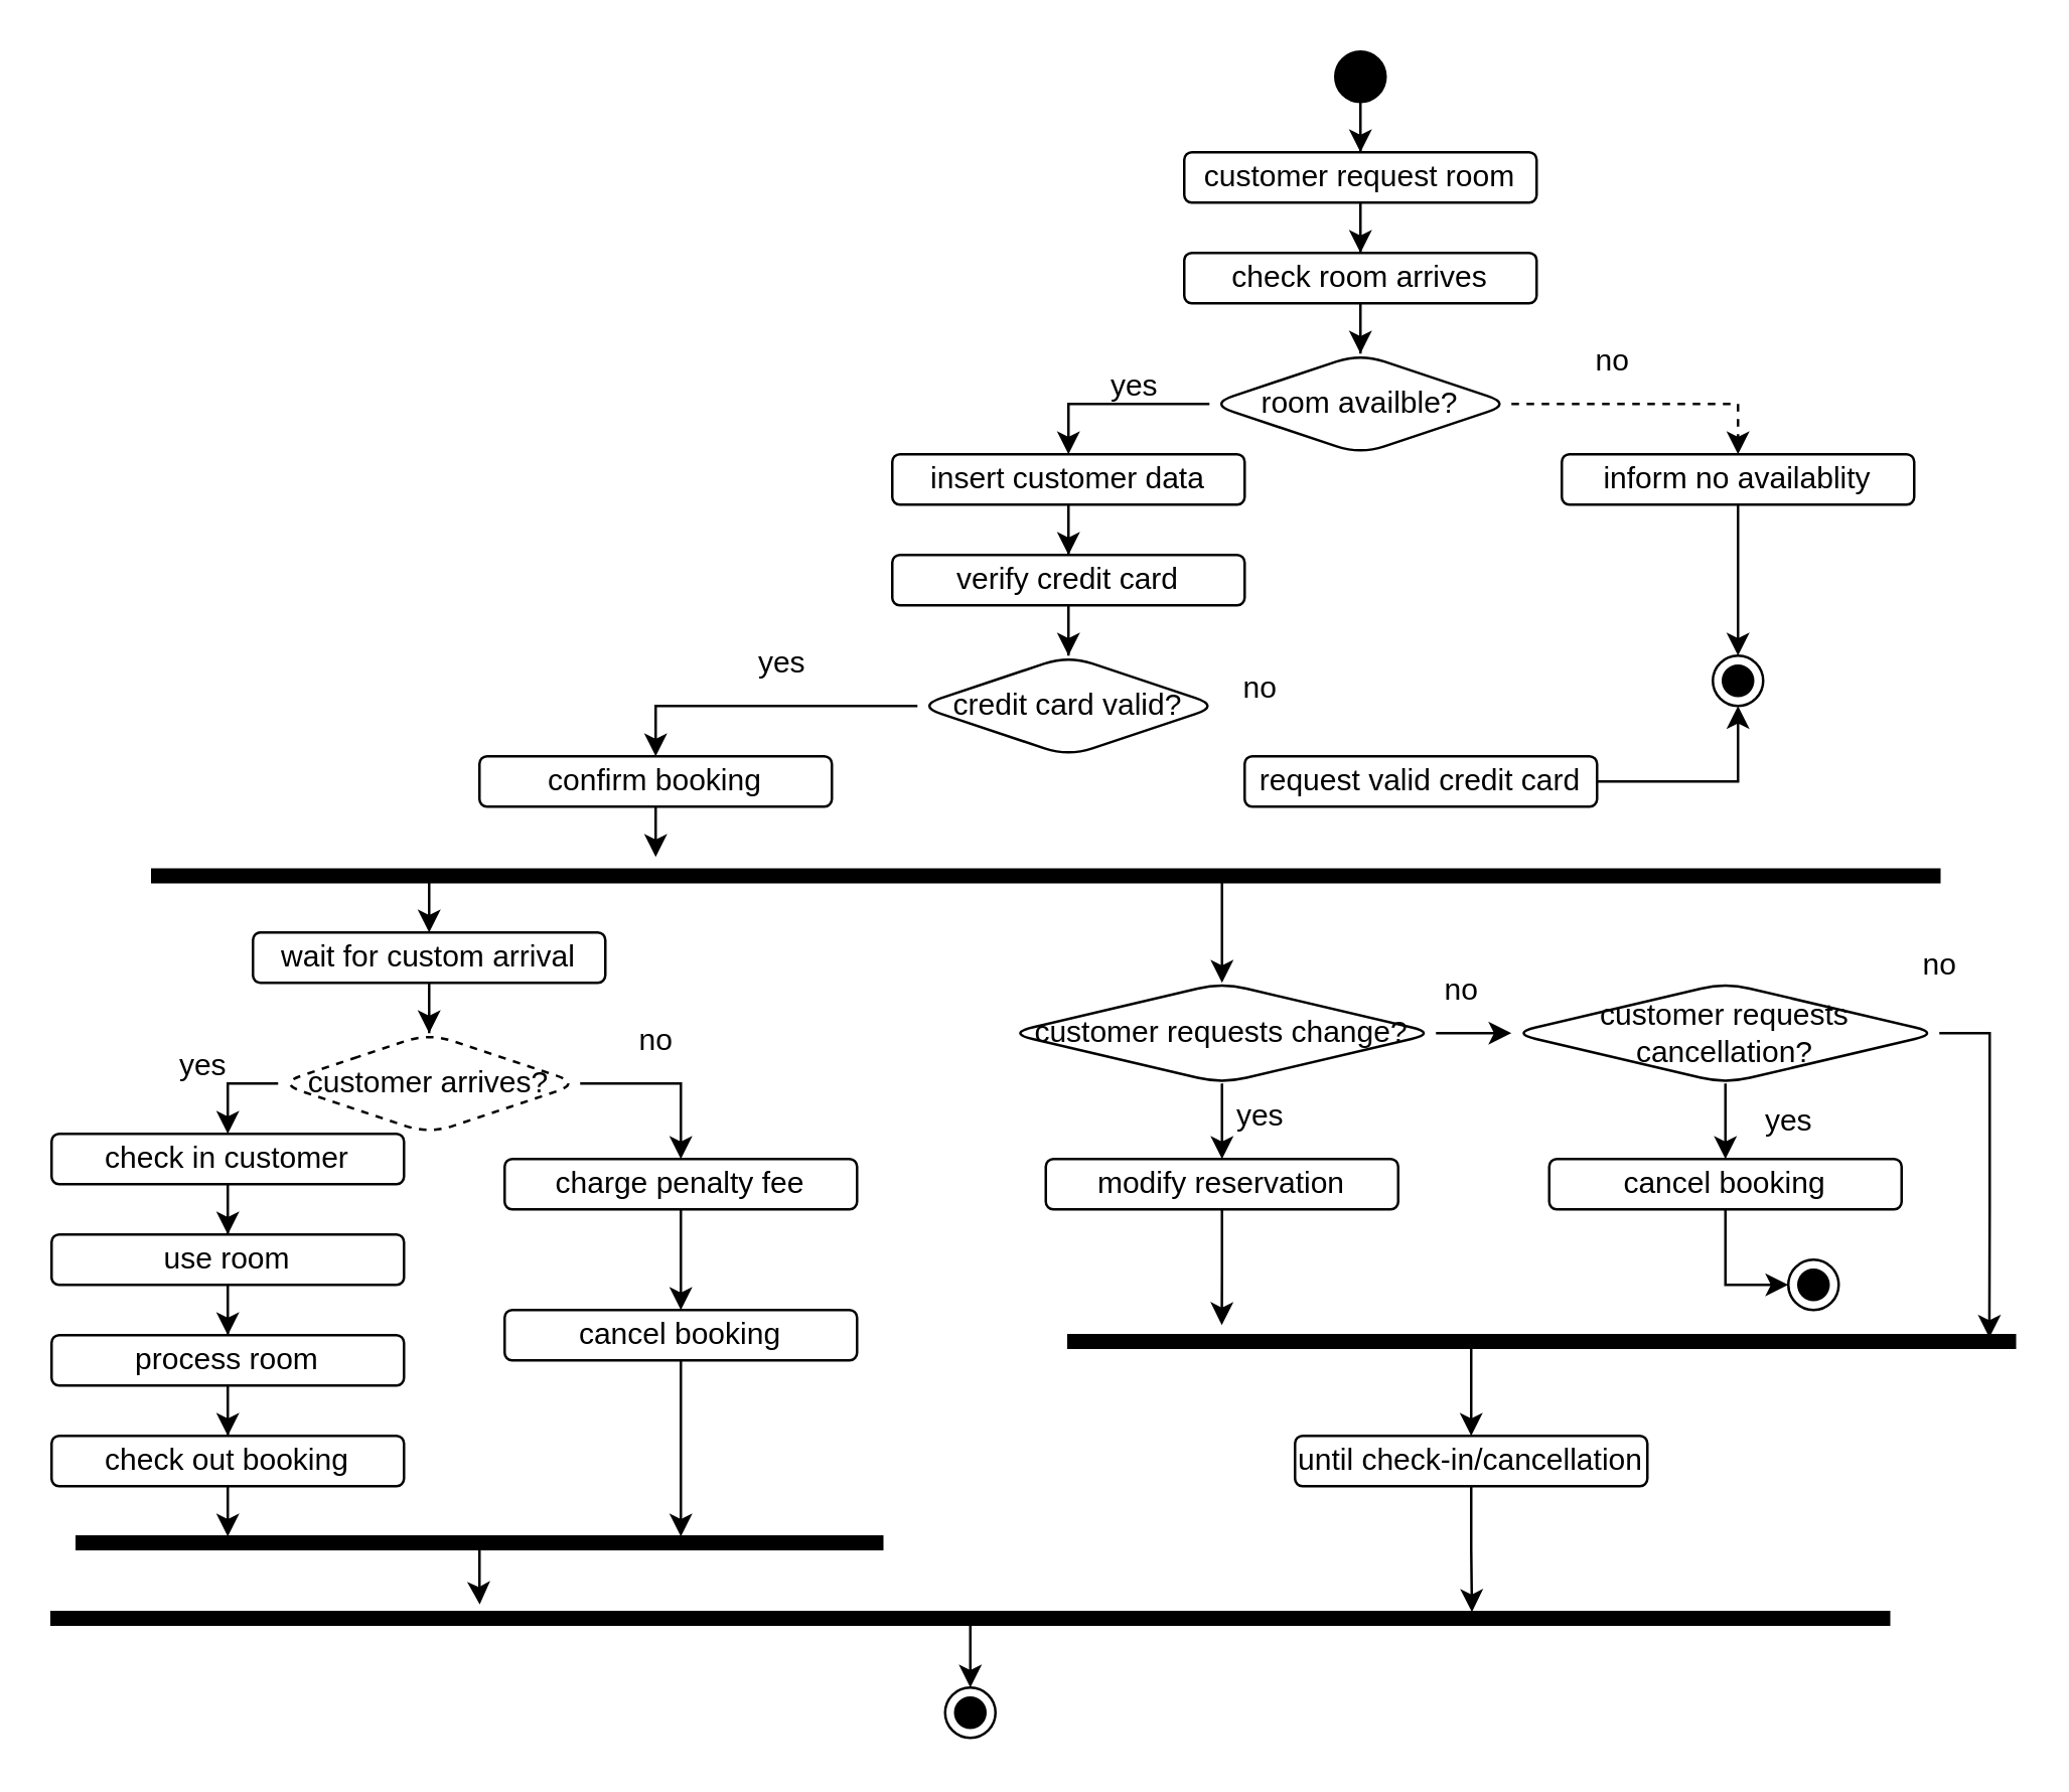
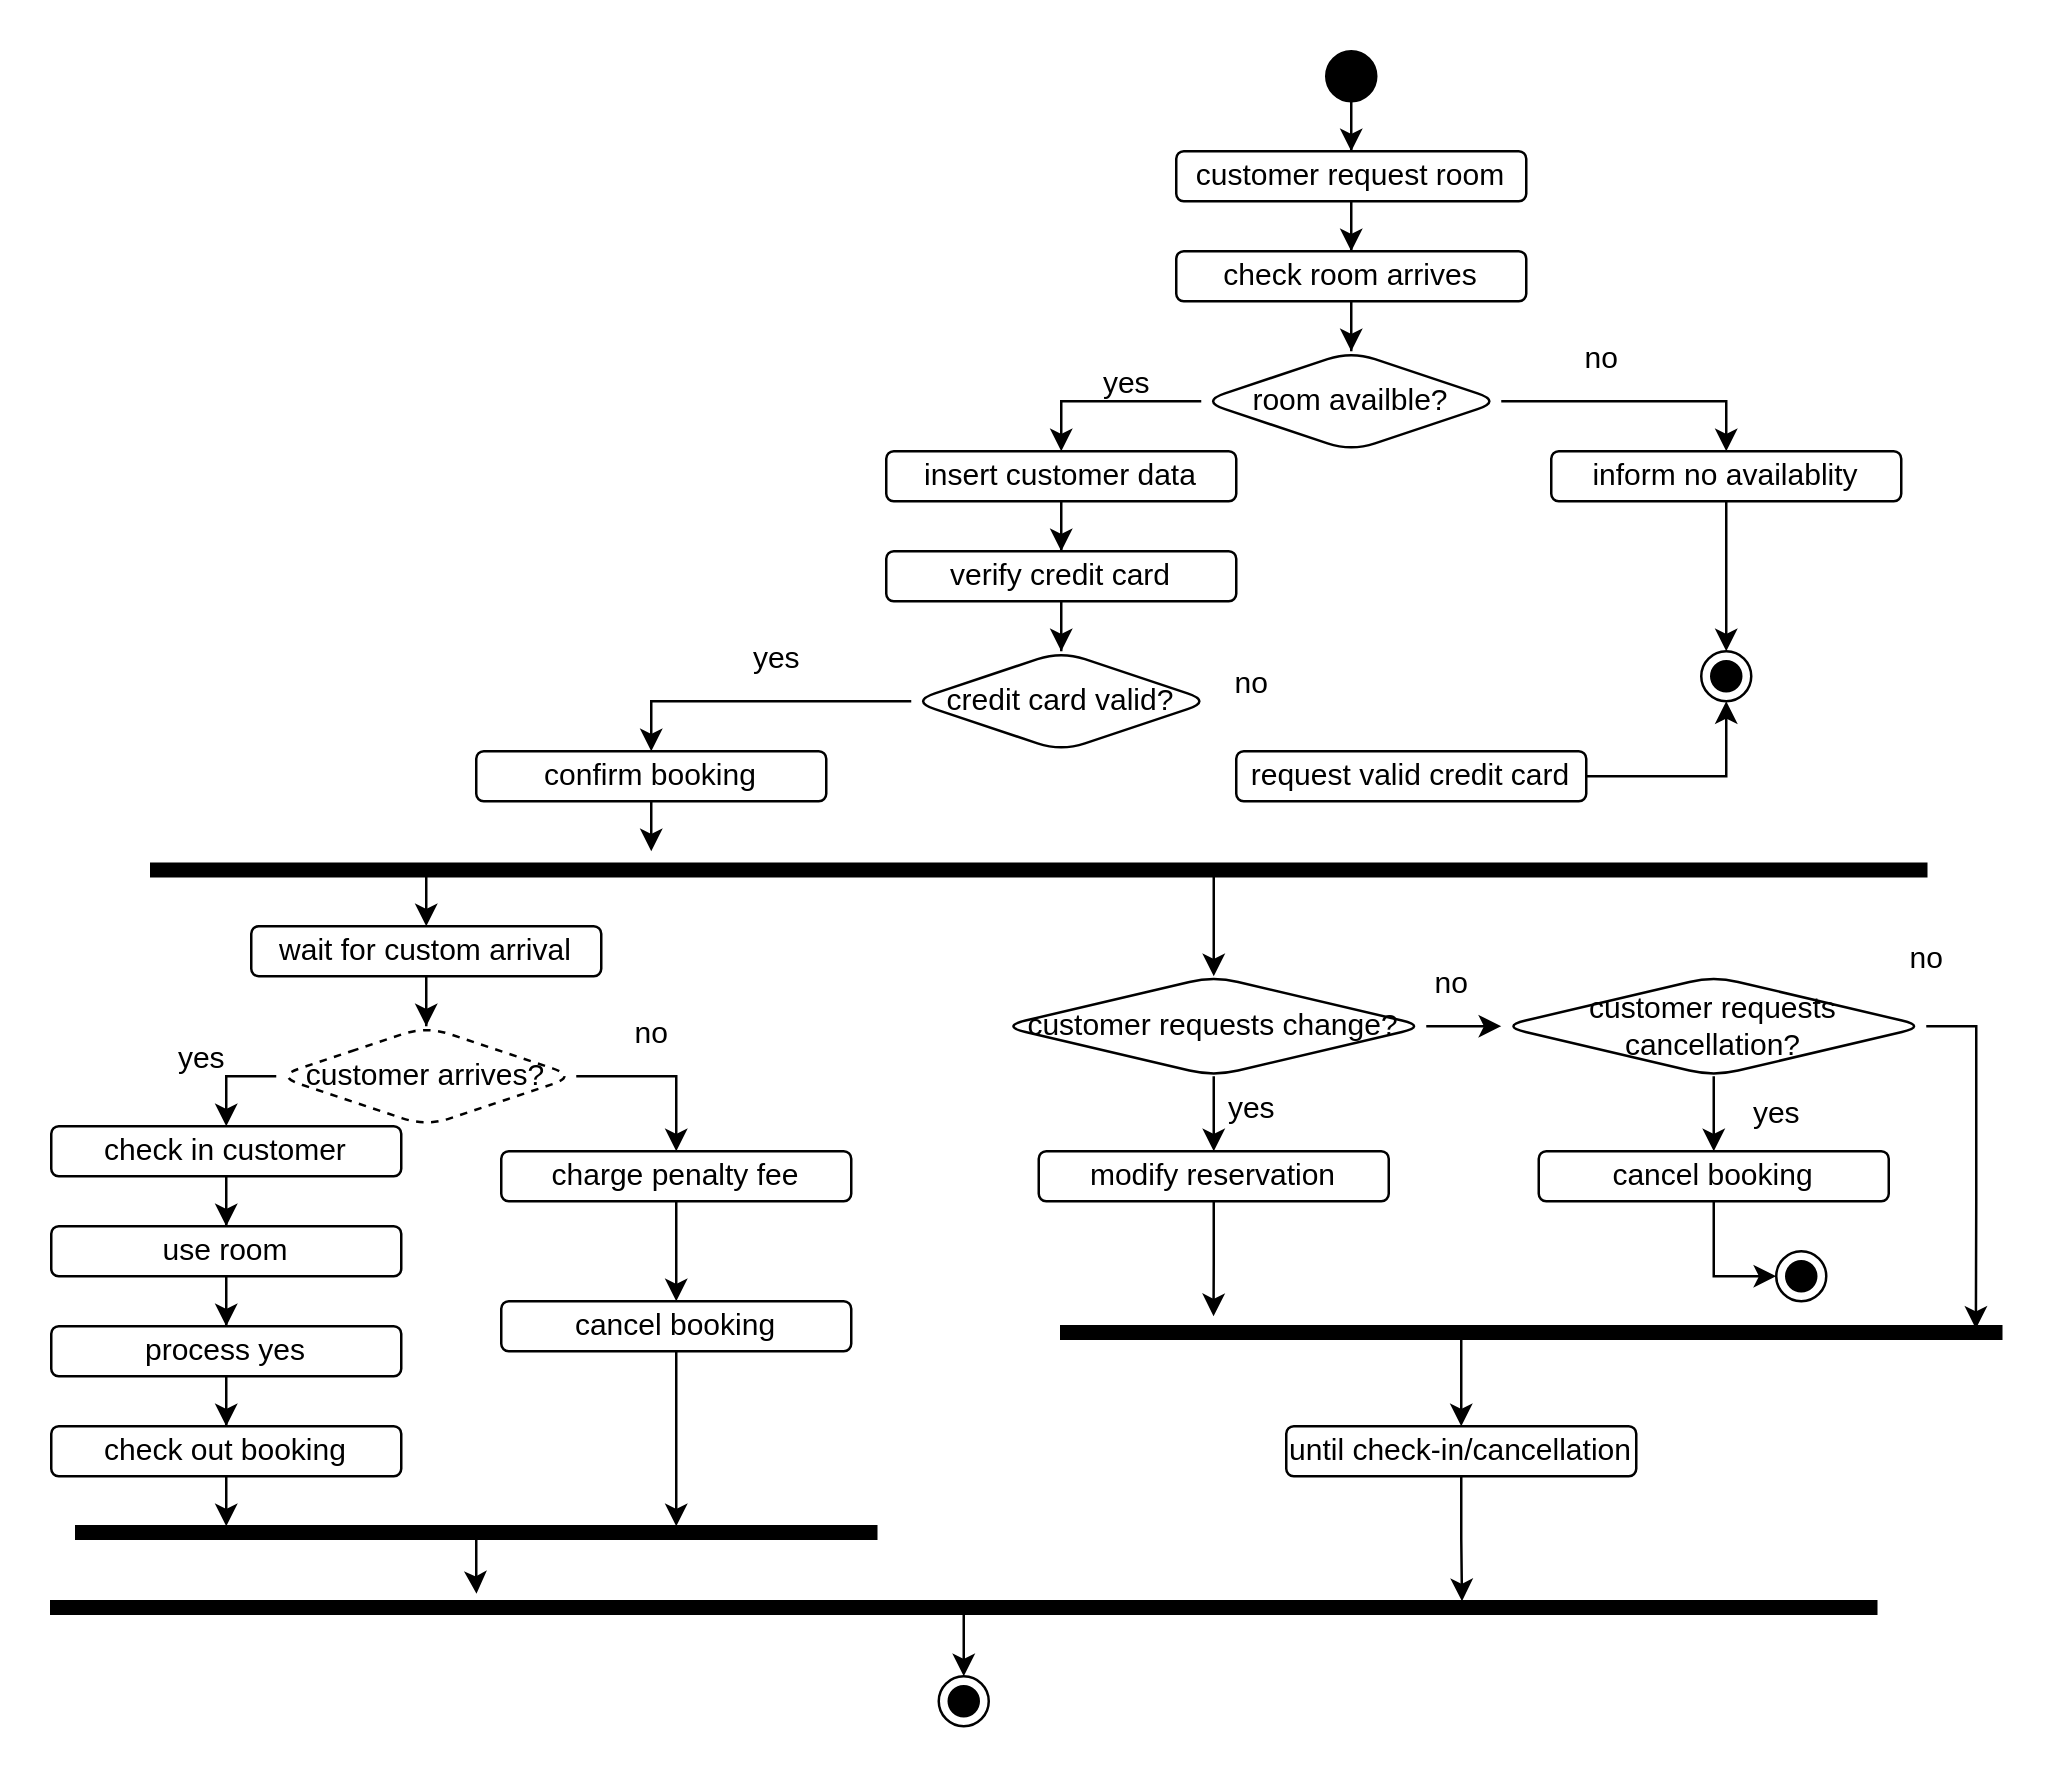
- <mxCell id="9" style="edgeStyle=orthogonalEdgeStyle;rounded=0;orthogonalLoop=1;jettySize=auto;html=1;entryX=0.5;entryY=0;entryDx=0;entryDy=0;dashed=1;" edge="1" parent="1" source="10" target="12"><mxGeometry relative="1" as="geometry" /></mxCell>
+ <mxCell id="9" style="edgeStyle=orthogonalEdgeStyle;rounded=0;orthogonalLoop=1;jettySize=auto;html=1;entryX=0.5;entryY=0;entryDx=0;entryDy=0;" edge="1" parent="1" source="10" target="12"><mxGeometry relative="1" as="geometry" /></mxCell>
- <mxCell id="34" value="process room" style="rounded=1;whiteSpace=wrap;html=1;" vertex="1" parent="1"><mxGeometry x="20" y="530" width="140" height="20" as="geometry" /></mxCell>
+ <mxCell id="34" value="process yes" style="rounded=1;whiteSpace=wrap;html=1;" vertex="1" parent="1"><mxGeometry x="20" y="530" width="140" height="20" as="geometry" /></mxCell>
